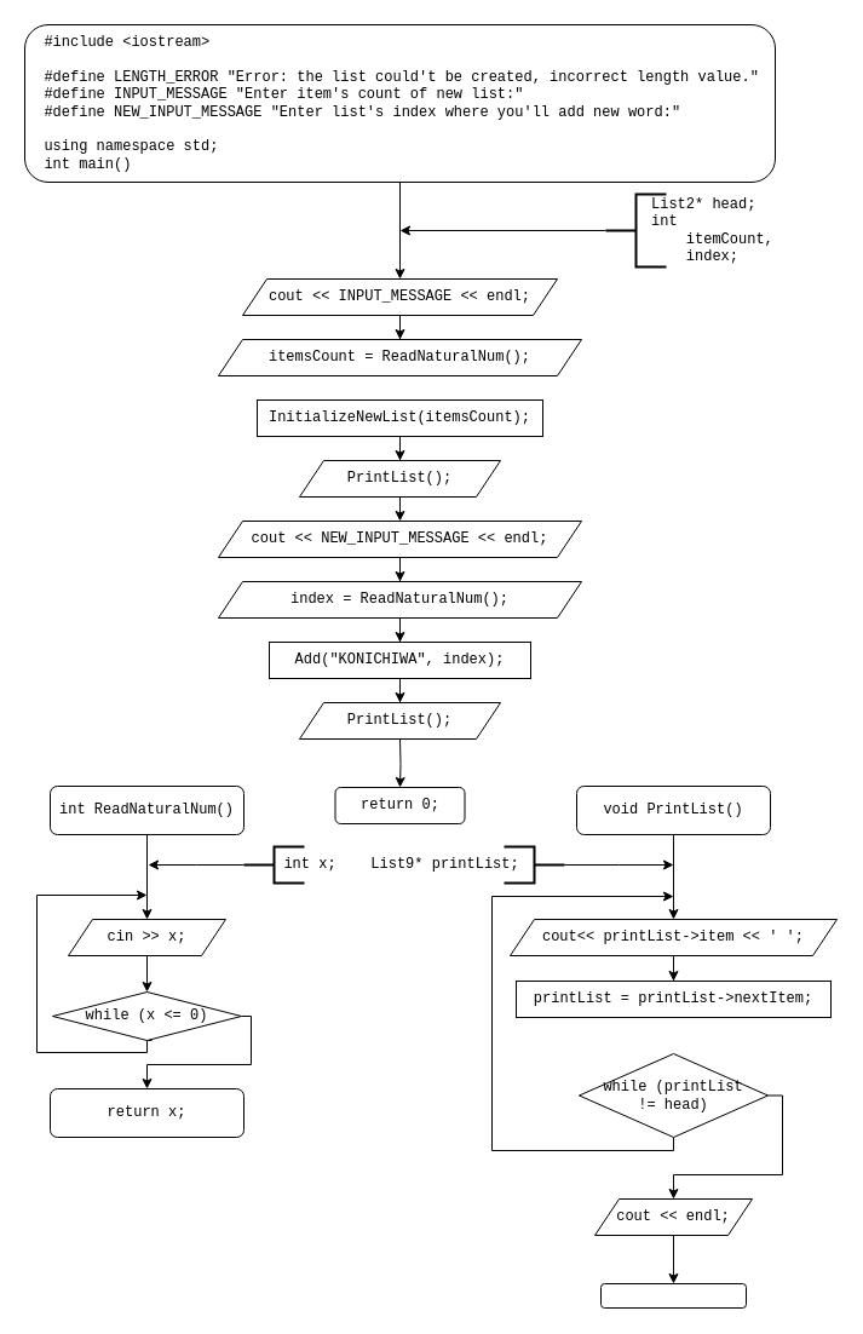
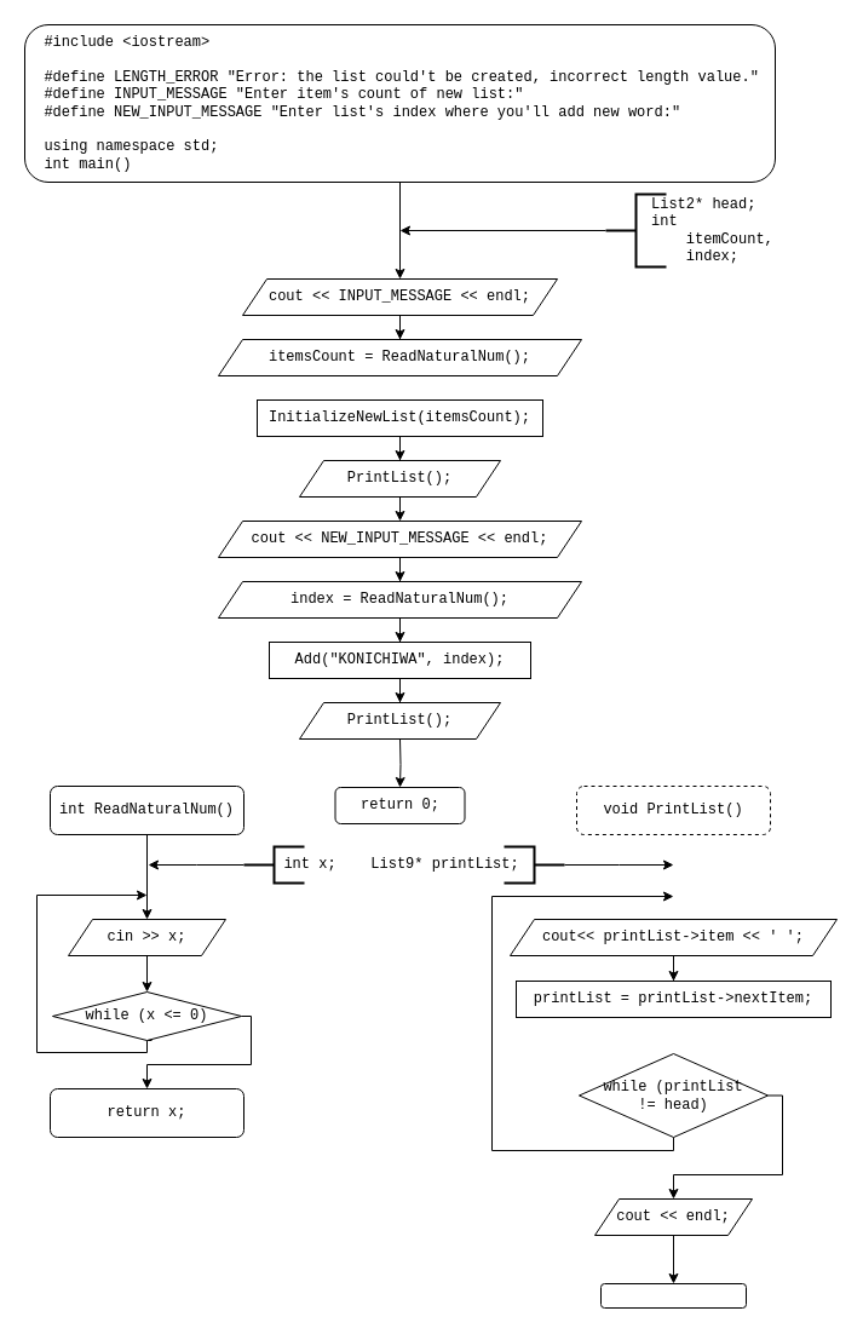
- <mxCell id="35" value="void PrintList()" style="rounded=1;whiteSpace=wrap;html=1;fontFamily=Courier New;" vertex="1" parent="1"><mxGeometry x="476" y="649" width="160" height="40" as="geometry" /></mxCell>
+ <mxCell id="35" value="void PrintList()" style="rounded=1;whiteSpace=wrap;html=1;fontFamily=Courier New;dashed=1;" vertex="1" parent="1"><mxGeometry x="476" y="649" width="160" height="40" as="geometry" /></mxCell>
- <mxCell id="34" style="edgeStyle=orthogonalEdgeStyle;rounded=0;orthogonalLoop=1;jettySize=auto;html=1;fontFamily=Courier New;entryX=0.5;entryY=0;entryDx=0;entryDy=0;" edge="1" parent="1" source="35" target="40"><mxGeometry relative="1" as="geometry"><mxPoint x="556" y="750" as="targetPoint" /></mxGeometry></mxCell>
